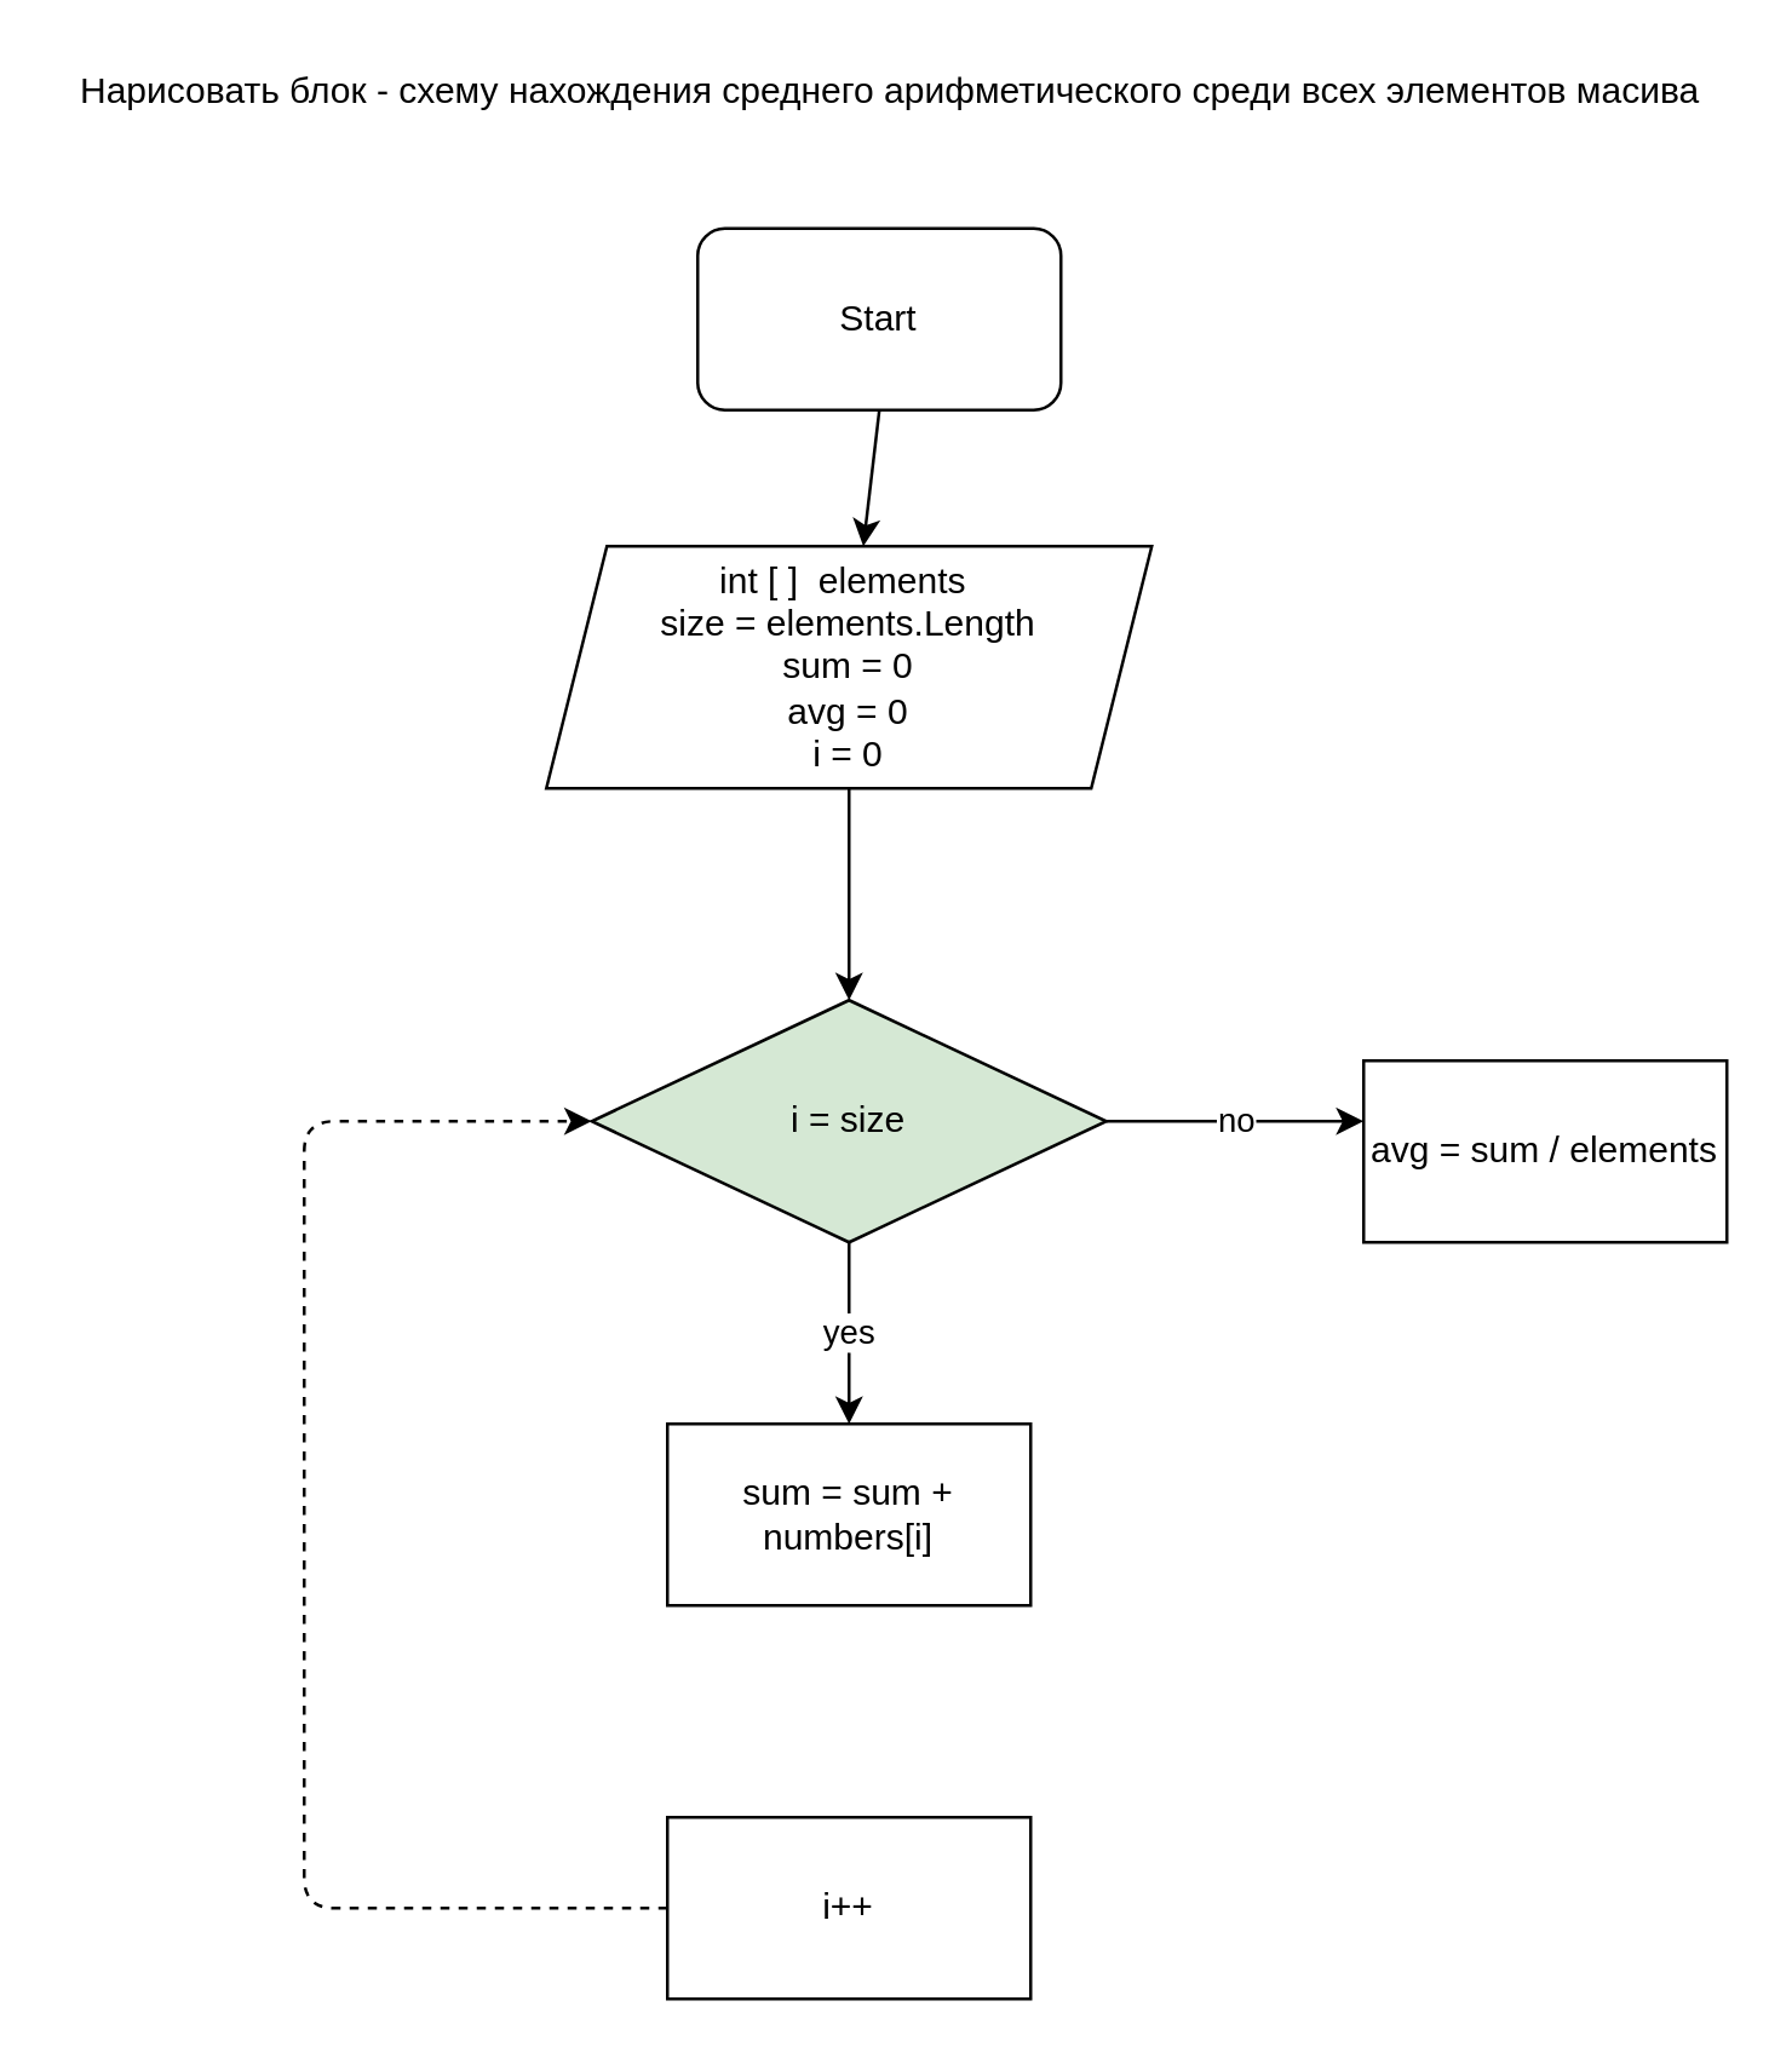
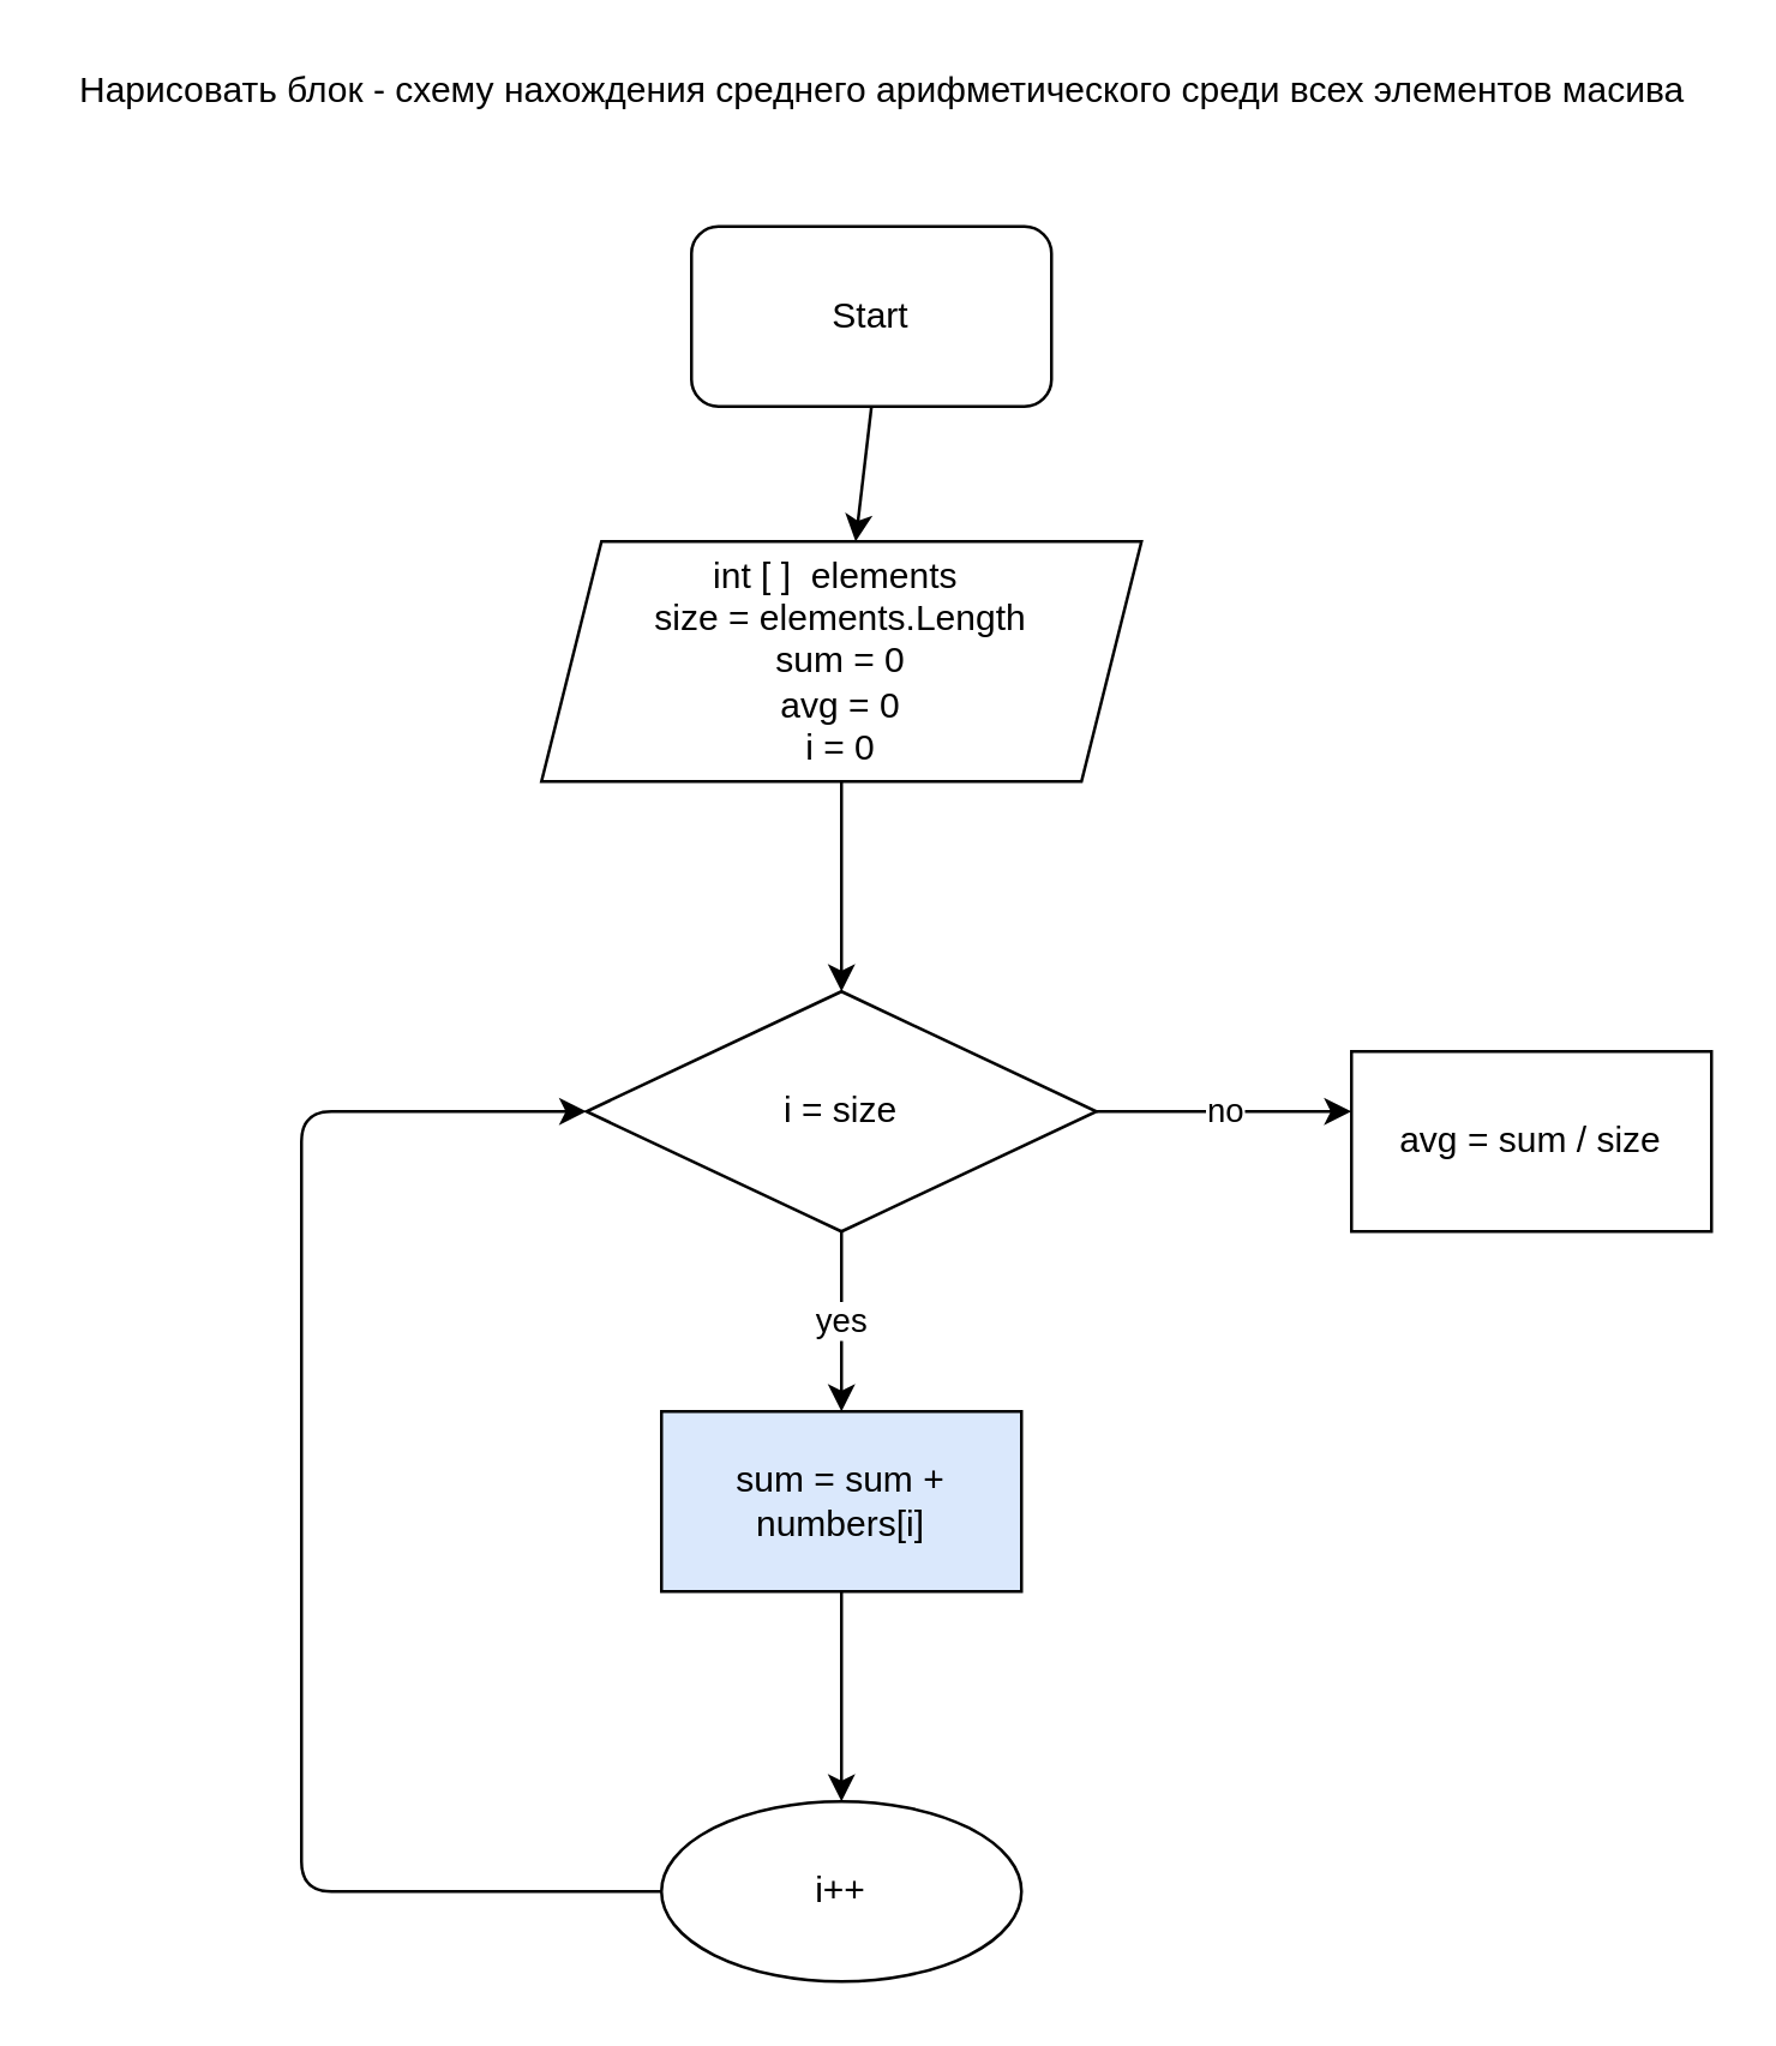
- <mxCell id="9" value="i = size" style="rhombus;whiteSpace=wrap;html=1;fillColor=#d5e8d4;" vertex="1" parent="1"><mxGeometry x="195" y="330" width="170" height="80" as="geometry" /></mxCell>
+ <mxCell id="9" value="i = size" style="rhombus;whiteSpace=wrap;html=1;" vertex="1" parent="1"><mxGeometry x="195" y="330" width="170" height="80" as="geometry" /></mxCell>
- <mxCell id="10" value="avg = sum / elements" style="rounded=0;whiteSpace=wrap;html=1;" vertex="1" parent="1"><mxGeometry x="450" y="350" width="120" height="60" as="geometry" /></mxCell>
+ <mxCell id="10" value="avg = sum / size" style="rounded=0;whiteSpace=wrap;html=1;" vertex="1" parent="1"><mxGeometry x="450" y="350" width="120" height="60" as="geometry" /></mxCell>
- <mxCell id="12" value="sum = sum + numbers[i]" style="rounded=0;whiteSpace=wrap;html=1;" vertex="1" parent="1"><mxGeometry x="220" y="470" width="120" height="60" as="geometry" /></mxCell>
+ <mxCell id="12" value="sum = sum + numbers[i]" style="rounded=0;whiteSpace=wrap;html=1;fillColor=#dae8fc;" vertex="1" parent="1"><mxGeometry x="220" y="470" width="120" height="60" as="geometry" /></mxCell>
- <mxCell id="13" style="edgeStyle=none;html=1;exitX=0;exitY=0.5;exitDx=0;exitDy=0;entryX=0;entryY=0.5;entryDx=0;entryDy=0;dashed=1;" edge="1" parent="1" source="14" target="9"><mxGeometry relative="1" as="geometry"><Array as="points"><mxPoint x="100" y="630" /><mxPoint x="100" y="370" /></Array></mxGeometry></mxCell>
+ <mxCell id="13" style="edgeStyle=none;html=1;exitX=0;exitY=0.5;exitDx=0;exitDy=0;entryX=0;entryY=0.5;entryDx=0;entryDy=0;" edge="1" parent="1" source="14" target="9"><mxGeometry relative="1" as="geometry"><Array as="points"><mxPoint x="100" y="630" /><mxPoint x="100" y="370" /></Array></mxGeometry></mxCell>
+ <mxCell id="11" style="edgeStyle=none;html=1;exitX=0.5;exitY=1;exitDx=0;exitDy=0;entryX=0.5;entryY=0;entryDx=0;entryDy=0;" edge="1" parent="1" source="12" target="14"><mxGeometry relative="1" as="geometry" /></mxCell>
- <mxCell id="14" value="i++" style="rounded=0;whiteSpace=wrap;html=1;" vertex="1" parent="1"><mxGeometry x="220" y="600" width="120" height="60" as="geometry" /></mxCell>
+ <mxCell id="14" value="i++" style="ellipse;whiteSpace=wrap;html=1;" vertex="1" parent="1"><mxGeometry x="220" y="600" width="120" height="60" as="geometry" /></mxCell>
